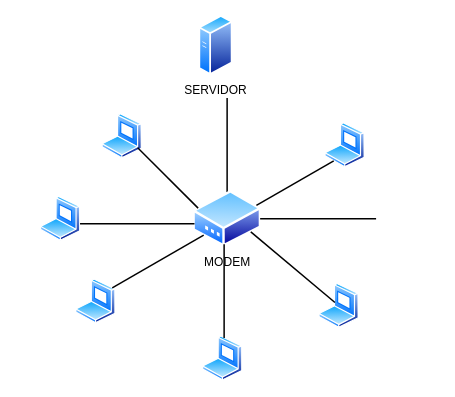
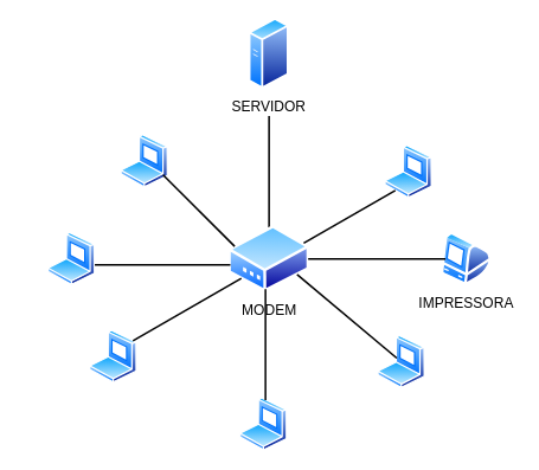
- <mxCell id="2" value="SERVIDOR" style="shape=image;whiteSpace=wrap;html=1;fontSize=16;labelBackgroundColor=default;verticalAlign=top;verticalLabelPosition=bottom;aspect=fixed;perimeter=ellipsePerimeter;shadow=0;dashed=0;spacingTop=3;image=img/lib/active_directory/generic_server.svg;" parent="1" vertex="1"><mxGeometry x="226.99" y="20" width="120" height="80" as="geometry" /></mxCell>
+ <mxCell id="2" value="SERVIDOR" style="shape=image;whiteSpace=wrap;html=1;fontSize=16;labelBackgroundColor=default;verticalAlign=top;verticalLabelPosition=bottom;aspect=fixed;perimeter=ellipsePerimeter;shadow=0;dashed=0;spacingTop=3;image=img/lib/active_directory/generic_server.svg;" parent="1" vertex="1"><mxGeometry x="241.99" y="20" width="120" height="80" as="geometry" /></mxCell>
+ <mxCell id="9" value="IMPRESSORA" style="whiteSpace=wrap;html=1;fontSize=16;shape=image;labelBackgroundColor=default;verticalAlign=top;verticalLabelPosition=bottom;aspect=fixed;perimeter=ellipsePerimeter;shadow=0;dashed=0;spacingTop=3;image=img/lib/active_directory/mac_client.svg;" parent="1" vertex="1"><mxGeometry x="464" y="261" width="120" height="60" as="geometry" /></mxCell>
